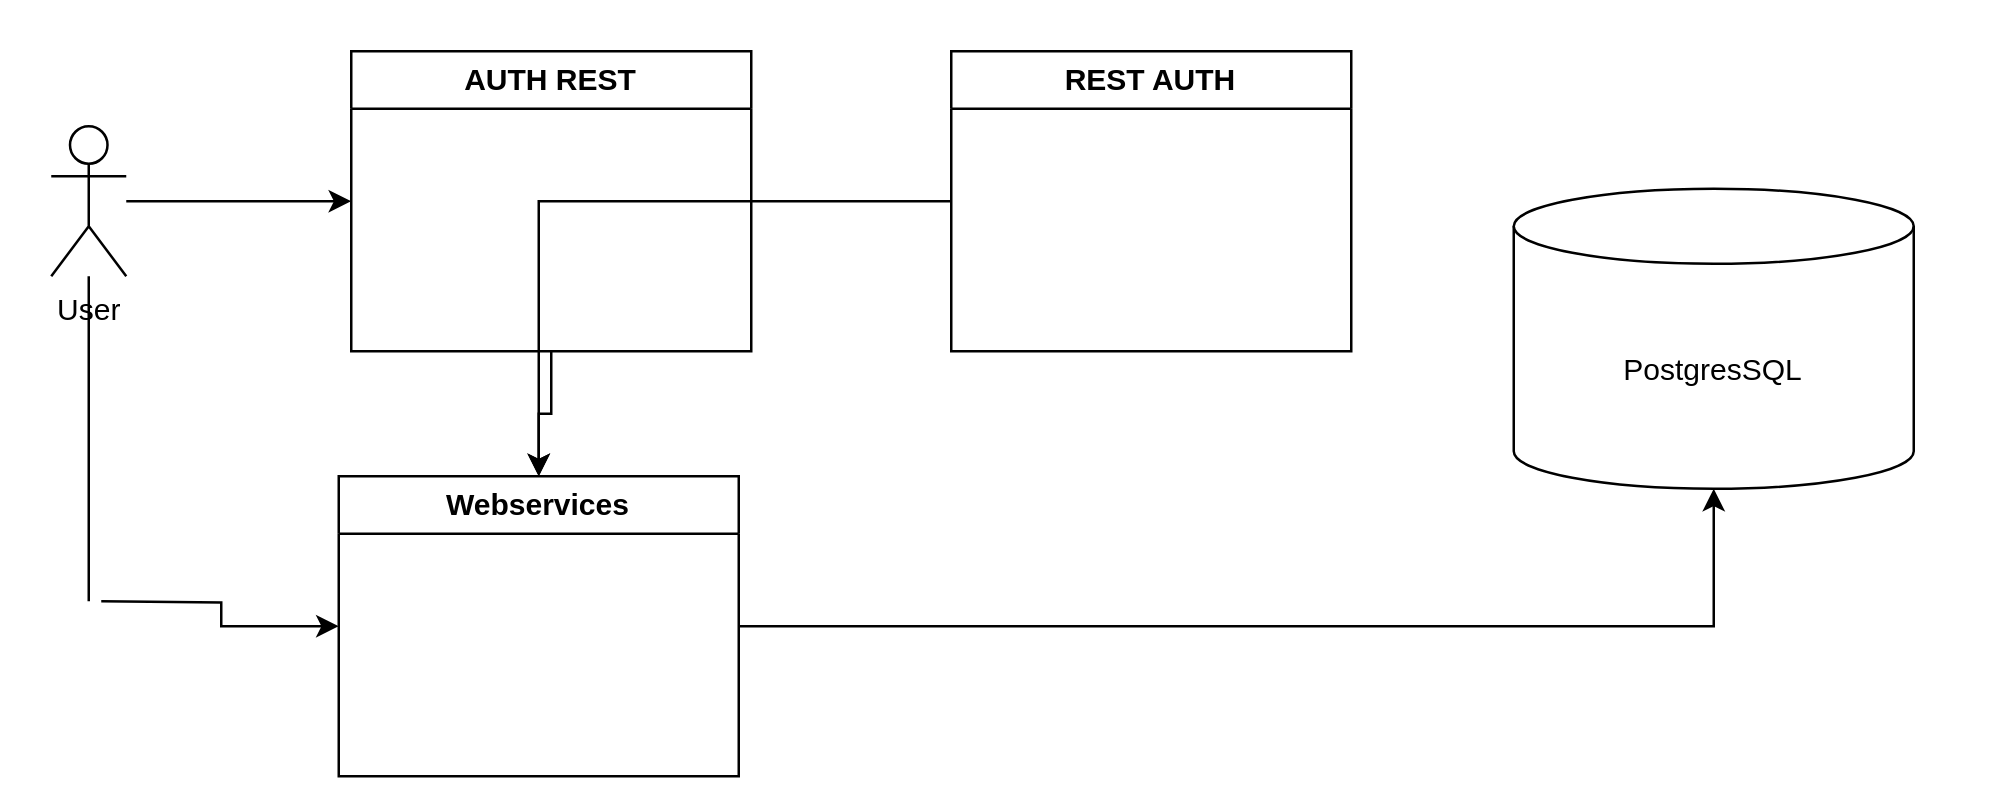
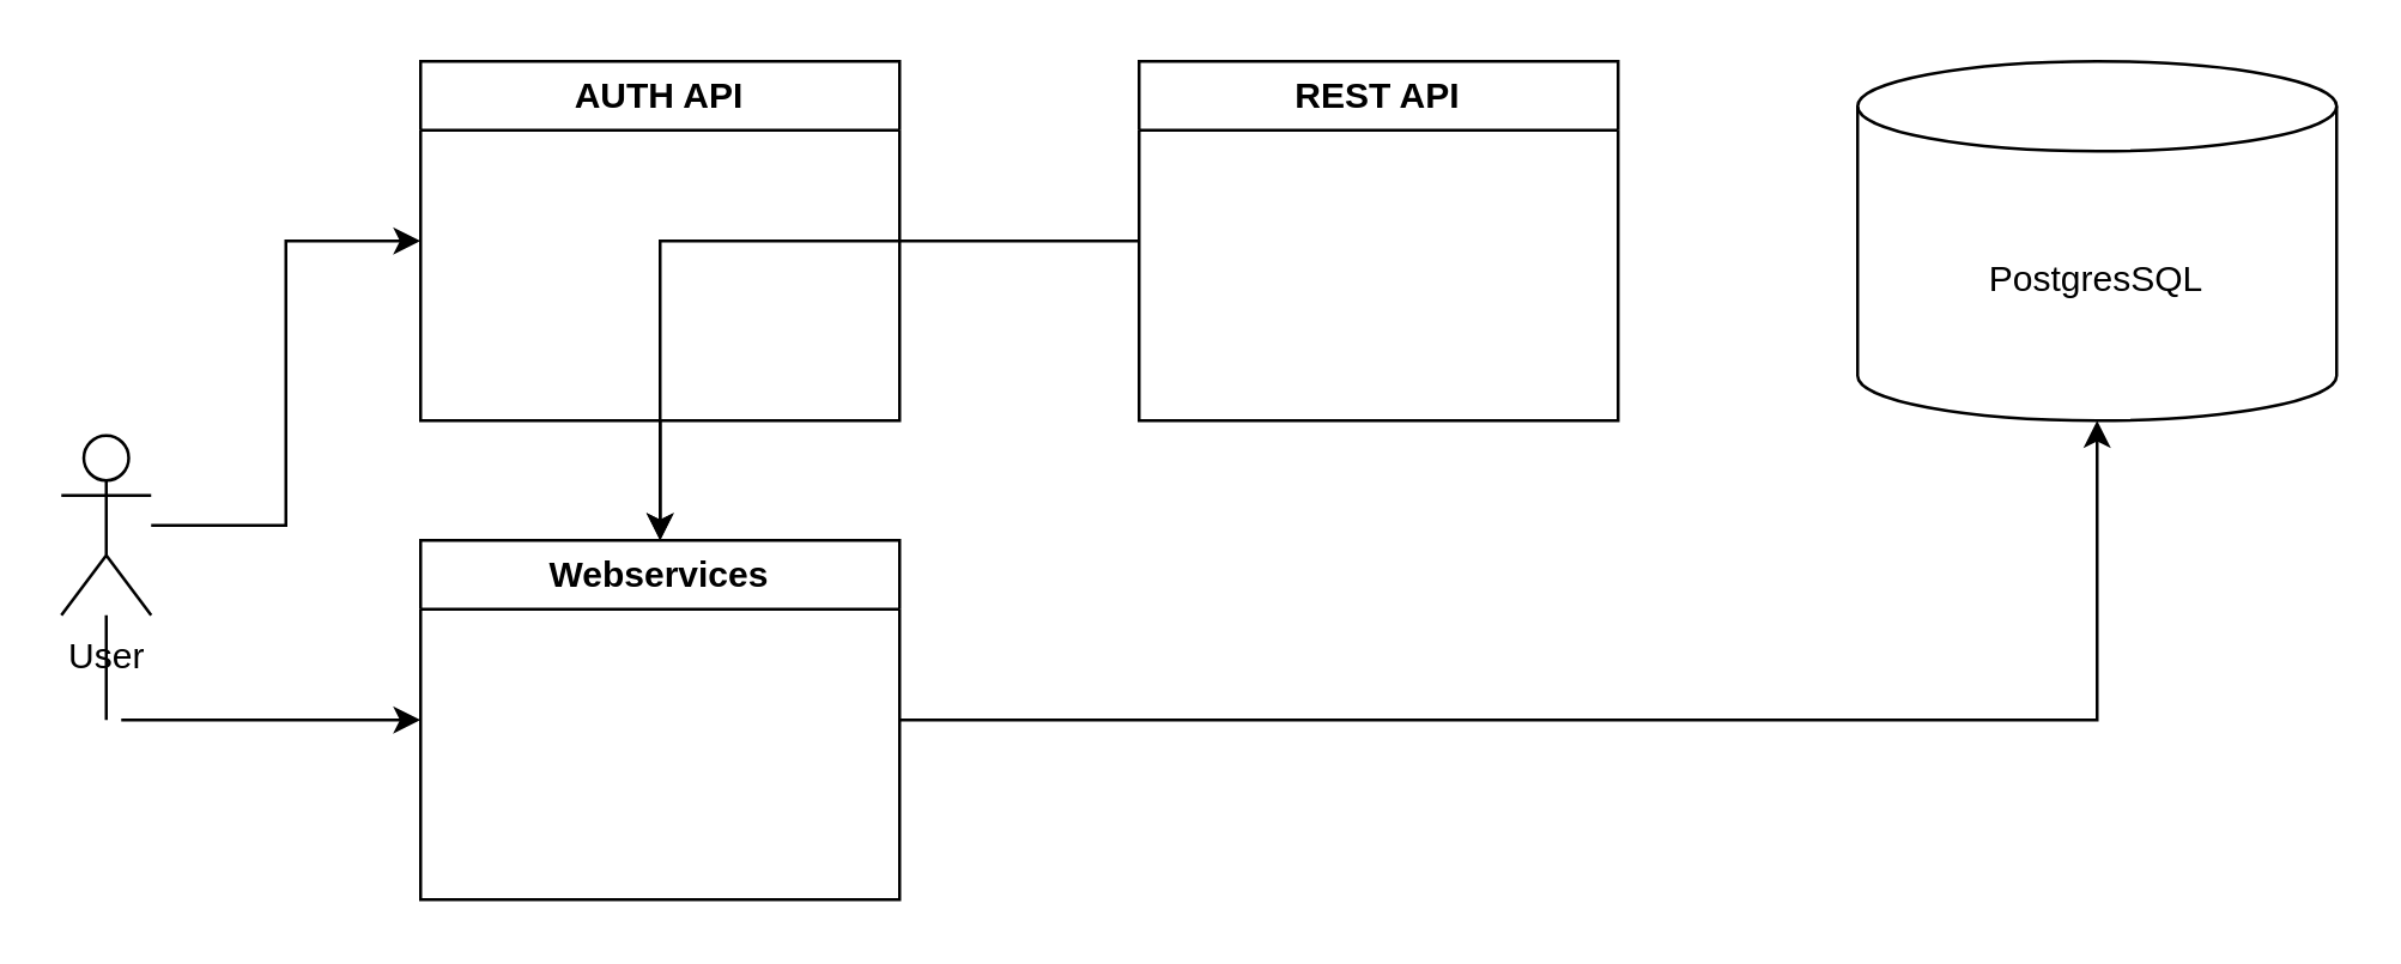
- <mxCell id="3" value="AUTH REST" style="swimlane;whiteSpace=wrap;html=1;" vertex="1" parent="1"><mxGeometry x="140" y="20" width="160" height="120" as="geometry" /></mxCell>
+ <mxCell id="3" value="AUTH API" style="swimlane;whiteSpace=wrap;html=1;" vertex="1" parent="1"><mxGeometry x="140" y="20" width="160" height="120" as="geometry" /></mxCell>
- <mxCell id="5" value="REST AUTH" style="swimlane;whiteSpace=wrap;html=1;" vertex="1" parent="1"><mxGeometry x="380" y="20" width="160" height="120" as="geometry" /></mxCell>
+ <mxCell id="5" value="REST API" style="swimlane;whiteSpace=wrap;html=1;" vertex="1" parent="1"><mxGeometry x="380" y="20" width="160" height="120" as="geometry" /></mxCell>
- <mxCell id="8" value="User" style="shape=umlActor;verticalLabelPosition=bottom;verticalAlign=top;html=1;outlineConnect=0;" vertex="1" parent="1"><mxGeometry x="20" y="50" width="30" height="60" as="geometry" /></mxCell>
+ <mxCell id="8" value="User" style="shape=umlActor;verticalLabelPosition=bottom;verticalAlign=top;html=1;outlineConnect=0;" vertex="1" parent="1"><mxGeometry x="20" y="145" width="30" height="60" as="geometry" /></mxCell>
- <mxCell id="12" value="PostgresSQL" style="shape=cylinder3;whiteSpace=wrap;html=1;boundedLbl=1;backgroundOutline=1;size=15;" vertex="1" parent="1"><mxGeometry x="605" y="75" width="160" height="120" as="geometry" /></mxCell>
+ <mxCell id="12" value="PostgresSQL" style="shape=cylinder3;whiteSpace=wrap;html=1;boundedLbl=1;backgroundOutline=1;size=15;" vertex="1" parent="1"><mxGeometry x="620" y="20" width="160" height="120" as="geometry" /></mxCell>
- <mxCell id="11" value="Webservices" style="swimlane;whiteSpace=wrap;html=1;" vertex="1" parent="1"><mxGeometry x="135" y="190" width="160" height="120" as="geometry" /></mxCell>
+ <mxCell id="11" value="Webservices" style="swimlane;whiteSpace=wrap;html=1;" vertex="1" parent="1"><mxGeometry x="140" y="180" width="160" height="120" as="geometry" /></mxCell>
